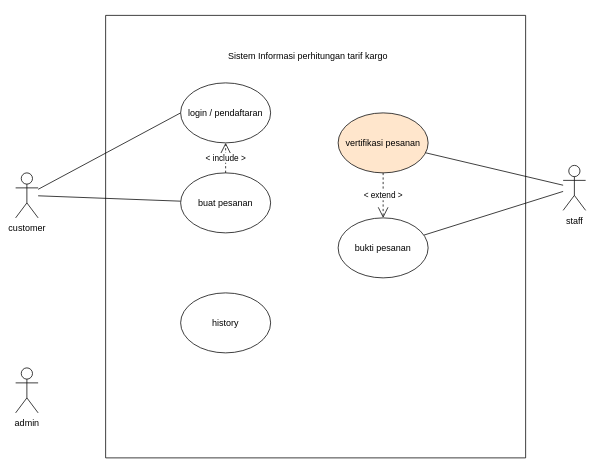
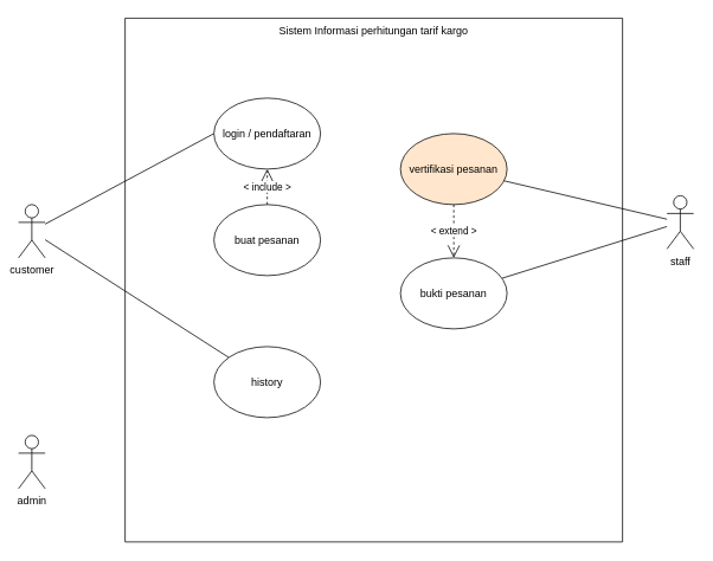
- <mxCell id="11" value="Sistem Informasi perhitungan tarif kargo" style="text;html=1;align=center;verticalAlign=middle;whiteSpace=wrap;rounded=0;" parent="10" vertex="1"><mxGeometry x="145" y="40" width="250" height="30" as="geometry" /></mxCell>
+ <mxCell id="11" value="Sistem Informasi perhitungan tarif kargo" style="text;html=1;align=center;verticalAlign=middle;whiteSpace=wrap;rounded=0;" parent="10" vertex="1"><mxGeometry x="155" width="250" height="30" as="geometry" /></mxCell>
- <mxCell id="5" value="" style="endArrow=none;html=1;rounded=0;" parent="1" source="2" target="15" edge="1"><mxGeometry width="50" height="50" relative="1" as="geometry"><mxPoint x="360" y="250" as="sourcePoint" /><mxPoint x="410" y="200" as="targetPoint" /></mxGeometry></mxCell>
+ <mxCell id="6" value="" style="endArrow=none;html=1;rounded=0;" parent="1" source="2" target="16" edge="1"><mxGeometry width="50" height="50" relative="1" as="geometry"><mxPoint x="360" y="350" as="sourcePoint" /><mxPoint x="410" y="300" as="targetPoint" /></mxGeometry></mxCell>
